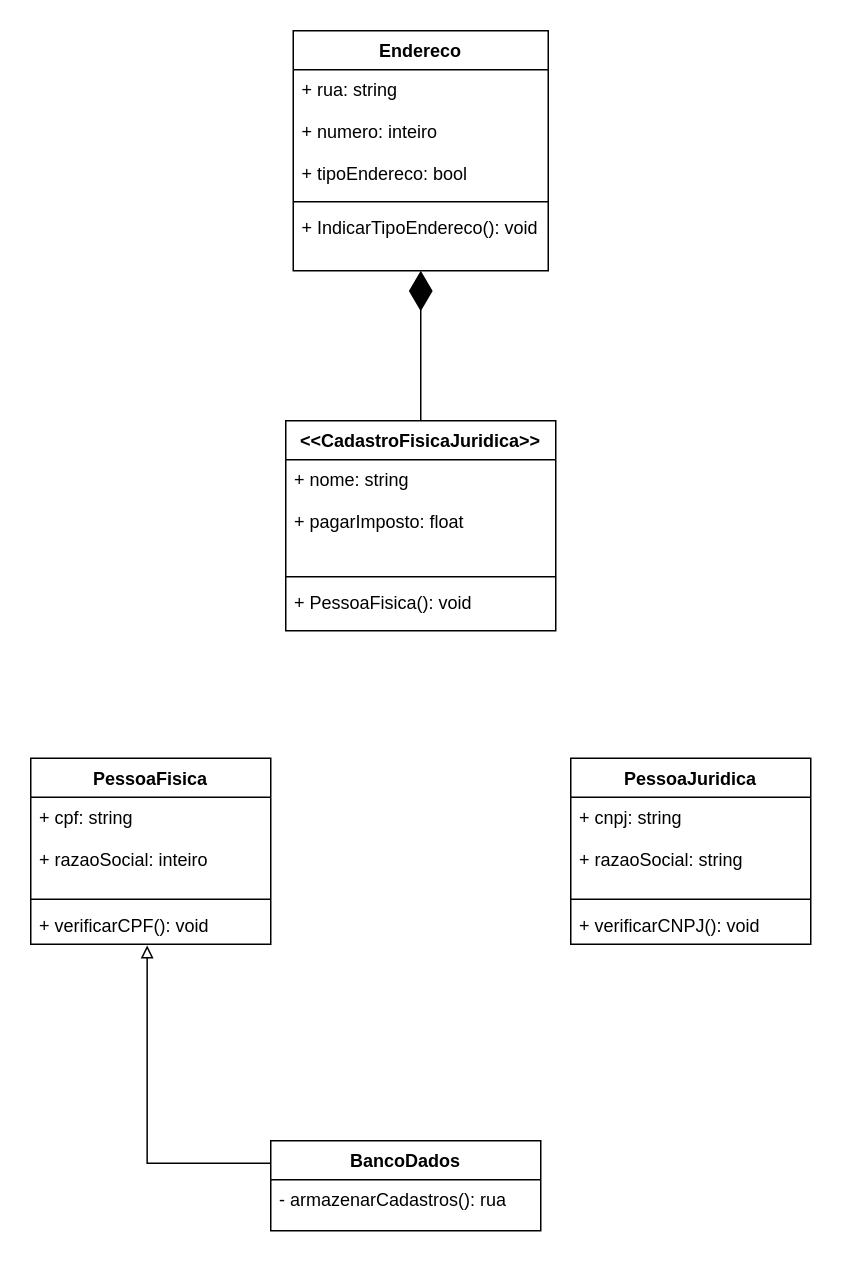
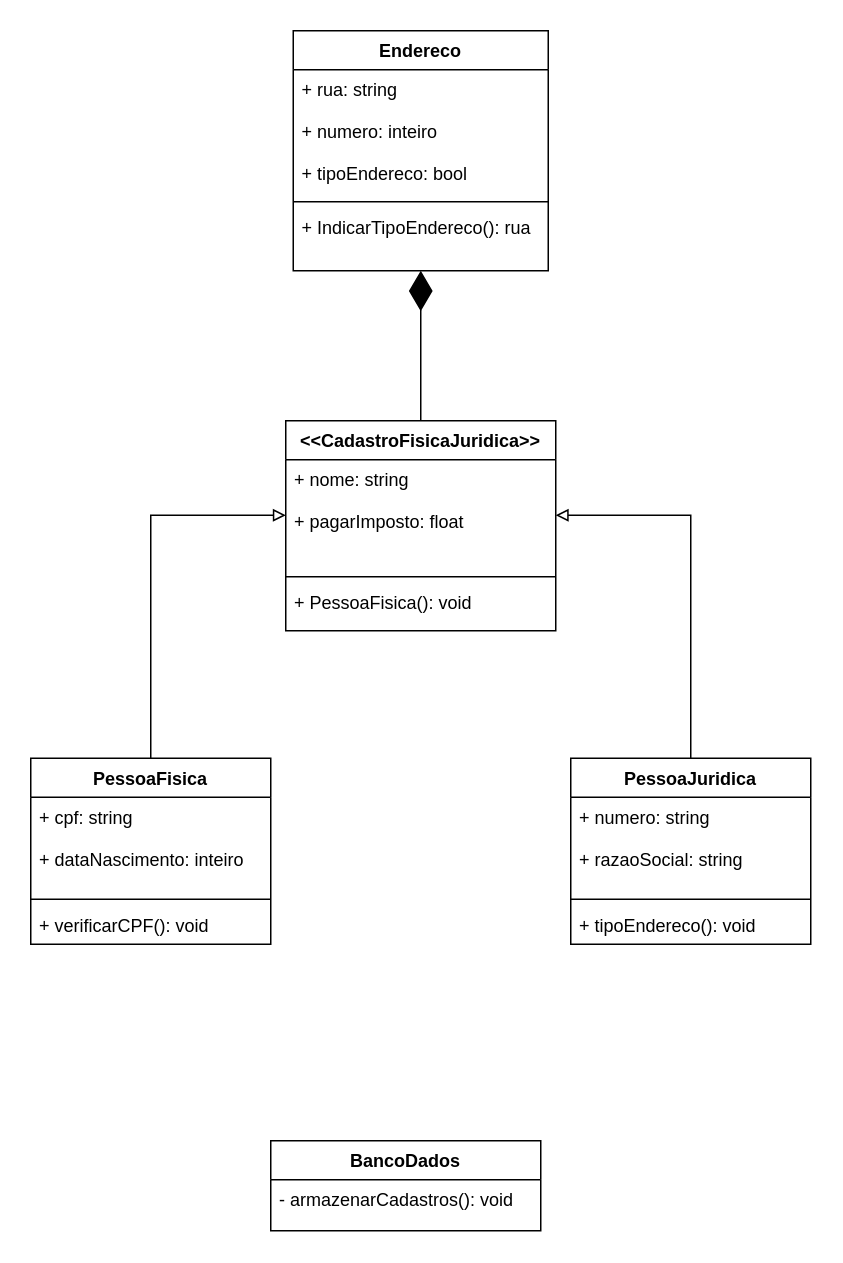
- <mxCell id="5" value="+ IndicarTipoEndereco(): void" style="text;strokeColor=none;fillColor=none;align=left;verticalAlign=top;spacingLeft=4;spacingRight=4;overflow=hidden;rotatable=0;points=[[0,0.5],[1,0.5]];portConstraint=eastwest;" parent="2" vertex="1"><mxGeometry y="118" width="170" height="42" as="geometry" /></mxCell>
+ <mxCell id="5" value="+ IndicarTipoEndereco(): rua" style="text;strokeColor=none;fillColor=none;align=left;verticalAlign=top;spacingLeft=4;spacingRight=4;overflow=hidden;rotatable=0;points=[[0,0.5],[1,0.5]];portConstraint=eastwest;" parent="2" vertex="1"><mxGeometry y="118" width="170" height="42" as="geometry" /></mxCell>
+ <mxCell id="6" style="edgeStyle=orthogonalEdgeStyle;rounded=0;orthogonalLoop=1;jettySize=auto;html=1;exitX=0.5;exitY=0;exitDx=0;exitDy=0;entryX=0;entryY=0.5;entryDx=0;entryDy=0;startArrow=none;startFill=0;endArrow=block;endFill=0;" parent="1" source="7" target="12" edge="1"><mxGeometry relative="1" as="geometry" /></mxCell>
+ <mxCell id="15" style="edgeStyle=orthogonalEdgeStyle;rounded=0;orthogonalLoop=1;jettySize=auto;html=1;exitX=0.5;exitY=0;exitDx=0;exitDy=0;entryX=1;entryY=0.5;entryDx=0;entryDy=0;endArrow=block;endFill=0;" parent="1" source="16" target="12" edge="1"><mxGeometry relative="1" as="geometry" /></mxCell>
- <mxCell id="8" value="+ cpf: string&#10;&#10;+ razaoSocial: inteiro" style="text;strokeColor=none;fillColor=none;align=left;verticalAlign=top;spacingLeft=4;spacingRight=4;overflow=hidden;rotatable=0;points=[[0,0.5],[1,0.5]];portConstraint=eastwest;" parent="7" vertex="1"><mxGeometry y="26" width="160" height="64" as="geometry" /></mxCell>
+ <mxCell id="8" value="+ cpf: string&#10;&#10;+ dataNascimento: inteiro" style="text;strokeColor=none;fillColor=none;align=left;verticalAlign=top;spacingLeft=4;spacingRight=4;overflow=hidden;rotatable=0;points=[[0,0.5],[1,0.5]];portConstraint=eastwest;" parent="7" vertex="1"><mxGeometry y="26" width="160" height="64" as="geometry" /></mxCell>
- <mxCell id="17" value="+ cnpj: string&#10;&#10;+ razaoSocial: string" style="text;strokeColor=none;fillColor=none;align=left;verticalAlign=top;spacingLeft=4;spacingRight=4;overflow=hidden;rotatable=0;points=[[0,0.5],[1,0.5]];portConstraint=eastwest;" parent="16" vertex="1"><mxGeometry y="26" width="160" height="64" as="geometry" /></mxCell>
+ <mxCell id="17" value="+ numero: string&#10;&#10;+ razaoSocial: string" style="text;strokeColor=none;fillColor=none;align=left;verticalAlign=top;spacingLeft=4;spacingRight=4;overflow=hidden;rotatable=0;points=[[0,0.5],[1,0.5]];portConstraint=eastwest;" parent="16" vertex="1"><mxGeometry y="26" width="160" height="64" as="geometry" /></mxCell>
- <mxCell id="19" value="+ verificarCNPJ(): void" style="text;strokeColor=none;fillColor=none;align=left;verticalAlign=top;spacingLeft=4;spacingRight=4;overflow=hidden;rotatable=0;points=[[0,0.5],[1,0.5]];portConstraint=eastwest;" parent="16" vertex="1"><mxGeometry y="98" width="160" height="26" as="geometry" /></mxCell>
+ <mxCell id="19" value="+ tipoEndereco(): void" style="text;strokeColor=none;fillColor=none;align=left;verticalAlign=top;spacingLeft=4;spacingRight=4;overflow=hidden;rotatable=0;points=[[0,0.5],[1,0.5]];portConstraint=eastwest;" parent="16" vertex="1"><mxGeometry y="98" width="160" height="26" as="geometry" /></mxCell>
- <mxCell id="21" style="edgeStyle=orthogonalEdgeStyle;rounded=0;orthogonalLoop=1;jettySize=auto;html=1;exitX=0;exitY=0.25;exitDx=0;exitDy=0;startArrow=none;startFill=0;endArrow=block;endFill=0;entryX=0.485;entryY=1.031;entryDx=0;entryDy=0;entryPerimeter=0;" edge="1" parent="1" source="22" target="10"><mxGeometry relative="1" as="geometry"><mxPoint x="90" y="640" as="targetPoint" /></mxGeometry></mxCell>
- <mxCell id="23" value="- armazenarCadastros(): rua&#10;" style="text;strokeColor=none;fillColor=none;align=left;verticalAlign=top;spacingLeft=4;spacingRight=4;overflow=hidden;rotatable=0;points=[[0,0.5],[1,0.5]];portConstraint=eastwest;" vertex="1" parent="22"><mxGeometry y="26" width="180" height="34" as="geometry" /></mxCell>
+ <mxCell id="23" value="- armazenarCadastros(): void&#10;" style="text;strokeColor=none;fillColor=none;align=left;verticalAlign=top;spacingLeft=4;spacingRight=4;overflow=hidden;rotatable=0;points=[[0,0.5],[1,0.5]];portConstraint=eastwest;" vertex="1" parent="22"><mxGeometry y="26" width="180" height="34" as="geometry" /></mxCell>
